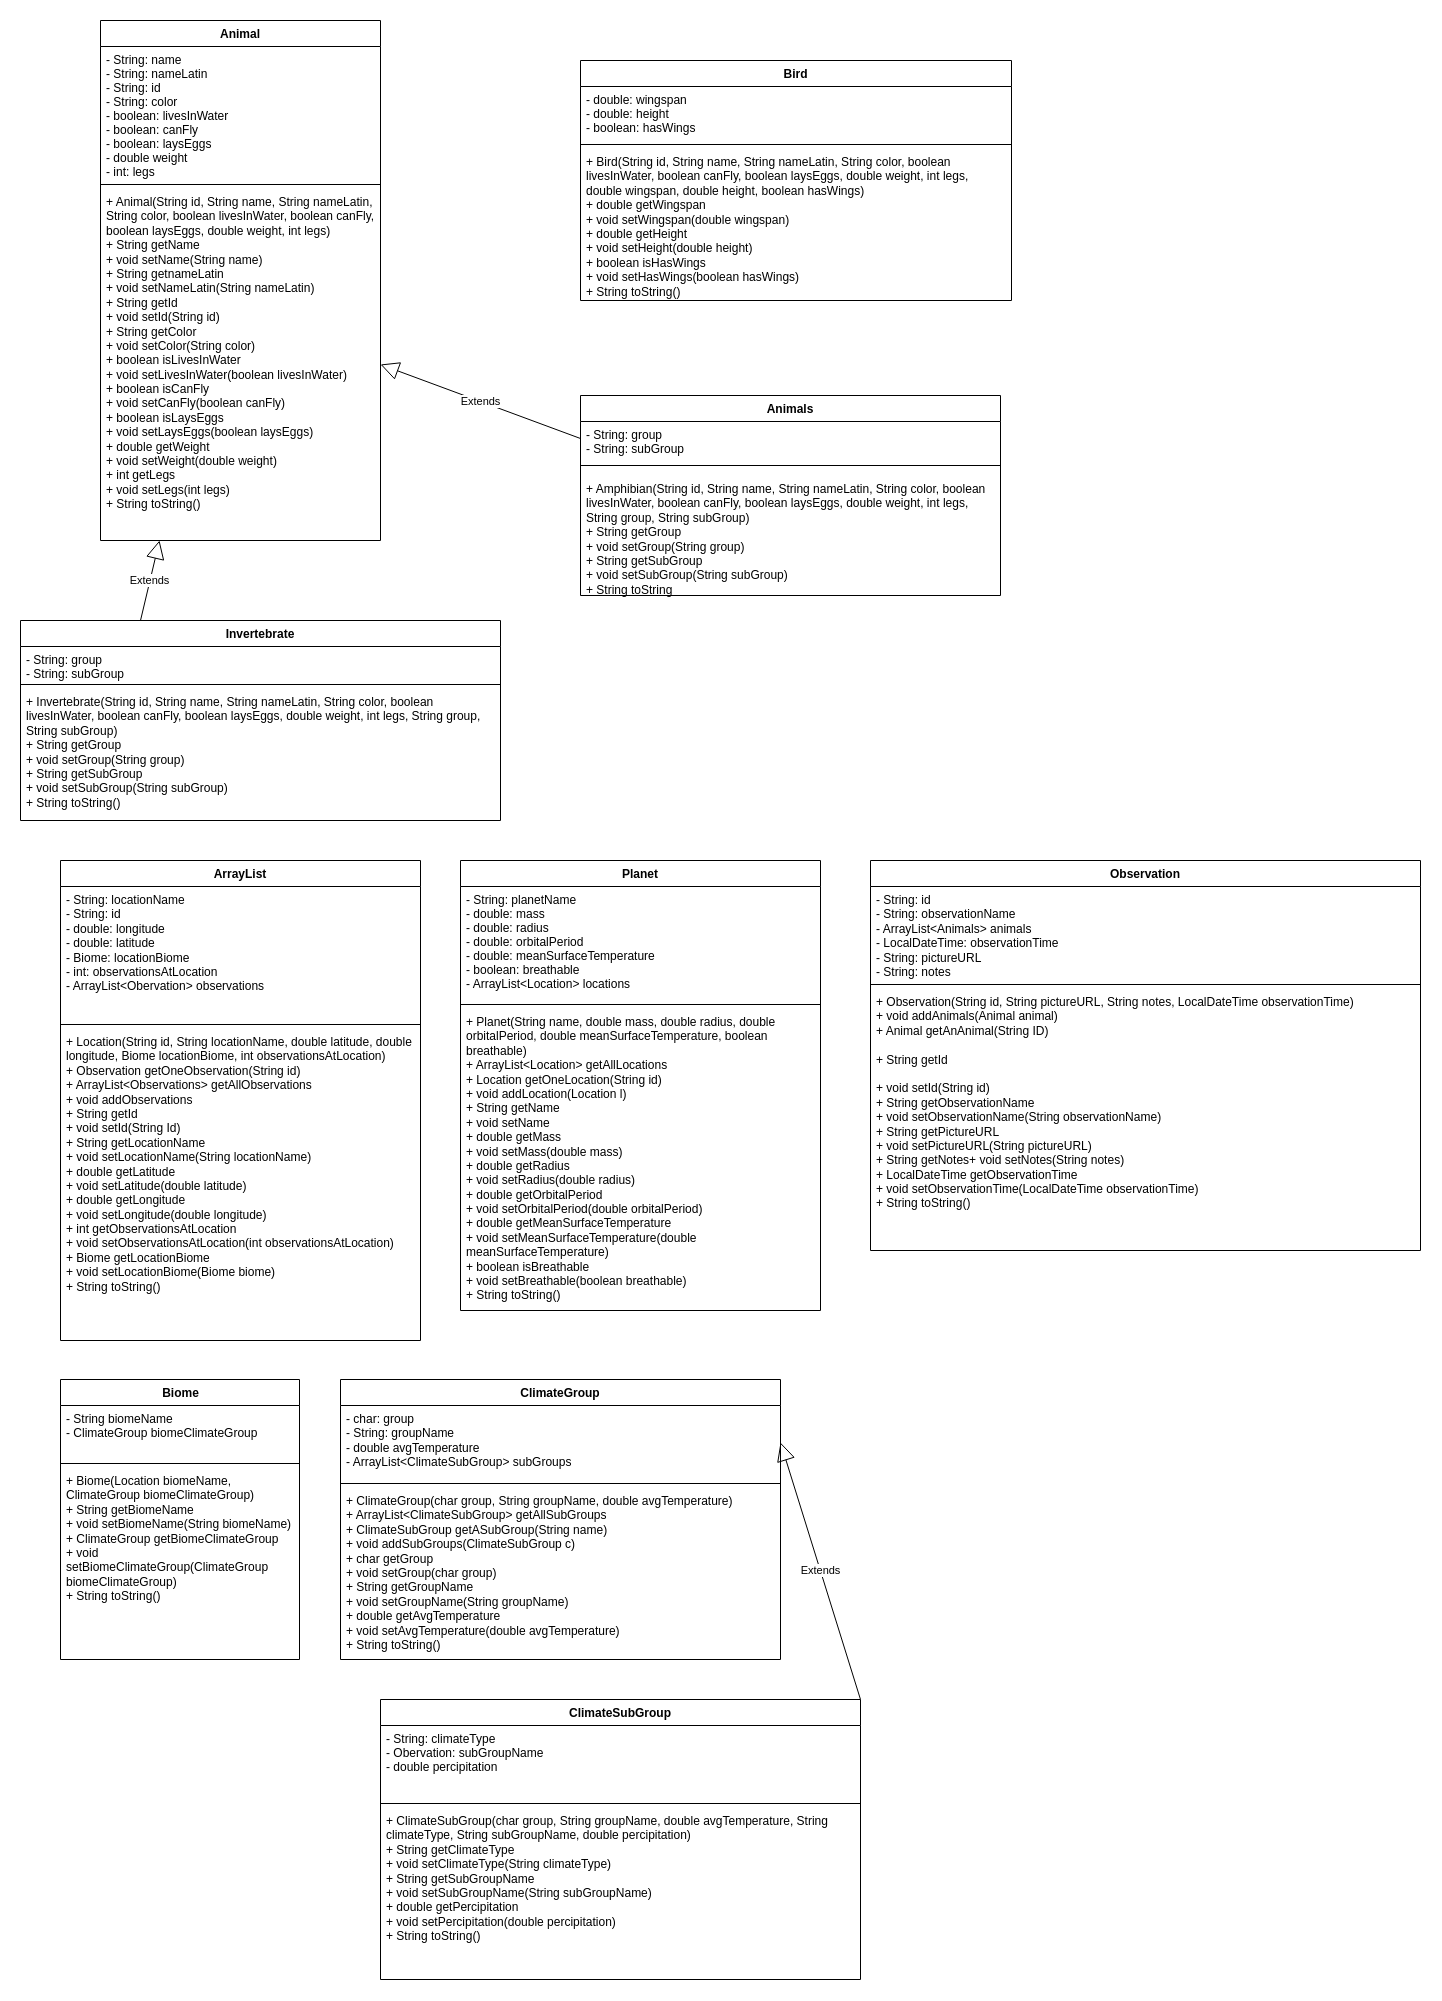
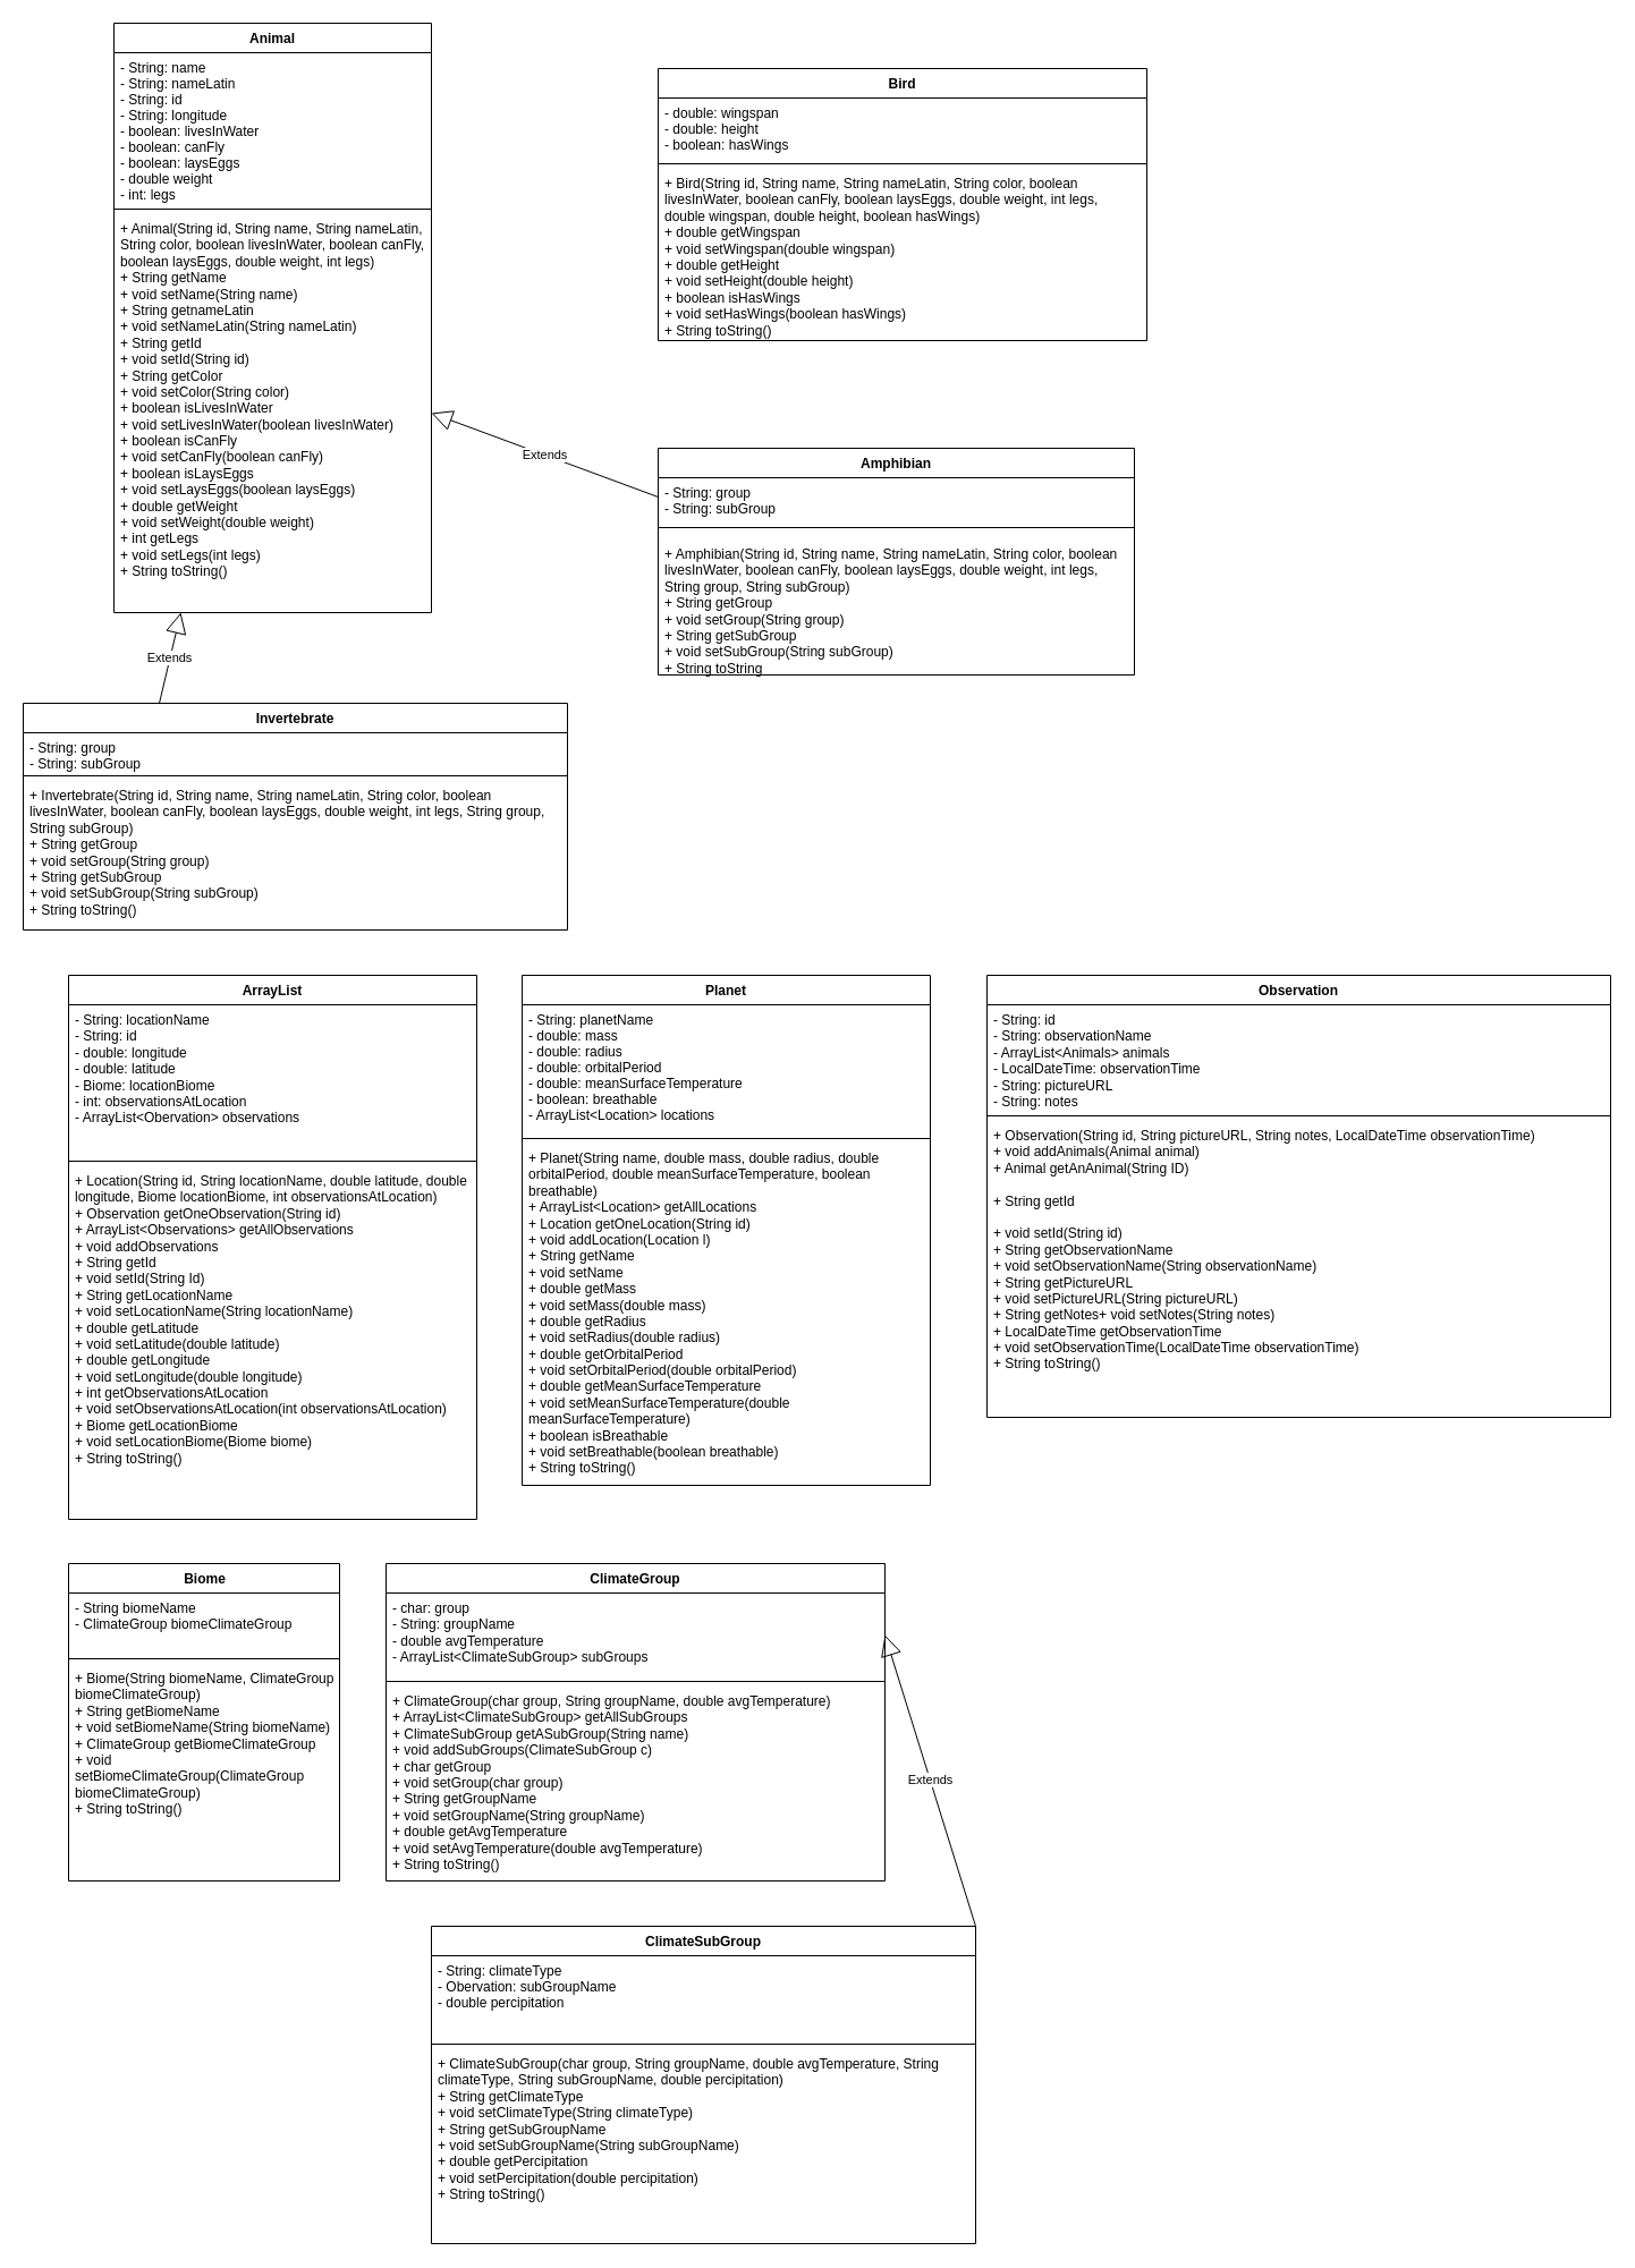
- <mxCell id="3" value="- String: name&#10;- String: nameLatin&#10;- String: id&#10;- String: color&#10;- boolean: livesInWater&#10;- boolean: canFly&#10;- boolean: laysEggs&#10;- double weight&#10;- int: legs&#10;" style="text;strokeColor=none;fillColor=none;align=left;verticalAlign=top;spacingLeft=4;spacingRight=4;overflow=hidden;rotatable=0;points=[[0,0.5],[1,0.5]];portConstraint=eastwest;" parent="2" vertex="1"><mxGeometry y="26" width="280" height="134" as="geometry" /></mxCell>
+ <mxCell id="3" value="- String: name&#10;- String: nameLatin&#10;- String: id&#10;- String: longitude&#10;- boolean: livesInWater&#10;- boolean: canFly&#10;- boolean: laysEggs&#10;- double weight&#10;- int: legs&#10;" style="text;strokeColor=none;fillColor=none;align=left;verticalAlign=top;spacingLeft=4;spacingRight=4;overflow=hidden;rotatable=0;points=[[0,0.5],[1,0.5]];portConstraint=eastwest;" parent="2" vertex="1"><mxGeometry y="26" width="280" height="134" as="geometry" /></mxCell>
- <mxCell id="9" value="Animals" style="swimlane;fontStyle=1;align=center;verticalAlign=top;childLayout=stackLayout;horizontal=1;startSize=26;horizontalStack=0;resizeParent=1;resizeParentMax=0;resizeLast=0;collapsible=1;marginBottom=0;" parent="1" vertex="1"><mxGeometry x="580" y="395" width="420" height="200" as="geometry" /></mxCell>
+ <mxCell id="9" value="Amphibian" style="swimlane;fontStyle=1;align=center;verticalAlign=top;childLayout=stackLayout;horizontal=1;startSize=26;horizontalStack=0;resizeParent=1;resizeParentMax=0;resizeLast=0;collapsible=1;marginBottom=0;" parent="1" vertex="1"><mxGeometry x="580" y="395" width="420" height="200" as="geometry" /></mxCell>
- <mxCell id="32" value="+ Biome(Location biomeName, ClimateGroup biomeClimateGroup)&#10;+ String getBiomeName&#10;+ void setBiomeName(String biomeName)&#10;+ ClimateGroup getBiomeClimateGroup&#10;+ void setBiomeClimateGroup(ClimateGroup biomeClimateGroup)&#10;+ String toString()&#10;" style="text;strokeColor=none;fillColor=none;align=left;verticalAlign=top;spacingLeft=4;spacingRight=4;overflow=hidden;rotatable=0;points=[[0,0.5],[1,0.5]];portConstraint=eastwest;whiteSpace=wrap;" vertex="1" parent="29"><mxGeometry y="88" width="239" height="192" as="geometry" /></mxCell>
+ <mxCell id="32" value="+ Biome(String biomeName, ClimateGroup biomeClimateGroup)&#10;+ String getBiomeName&#10;+ void setBiomeName(String biomeName)&#10;+ ClimateGroup getBiomeClimateGroup&#10;+ void setBiomeClimateGroup(ClimateGroup biomeClimateGroup)&#10;+ String toString()&#10;" style="text;strokeColor=none;fillColor=none;align=left;verticalAlign=top;spacingLeft=4;spacingRight=4;overflow=hidden;rotatable=0;points=[[0,0.5],[1,0.5]];portConstraint=eastwest;whiteSpace=wrap;" vertex="1" parent="29"><mxGeometry y="88" width="239" height="192" as="geometry" /></mxCell>
